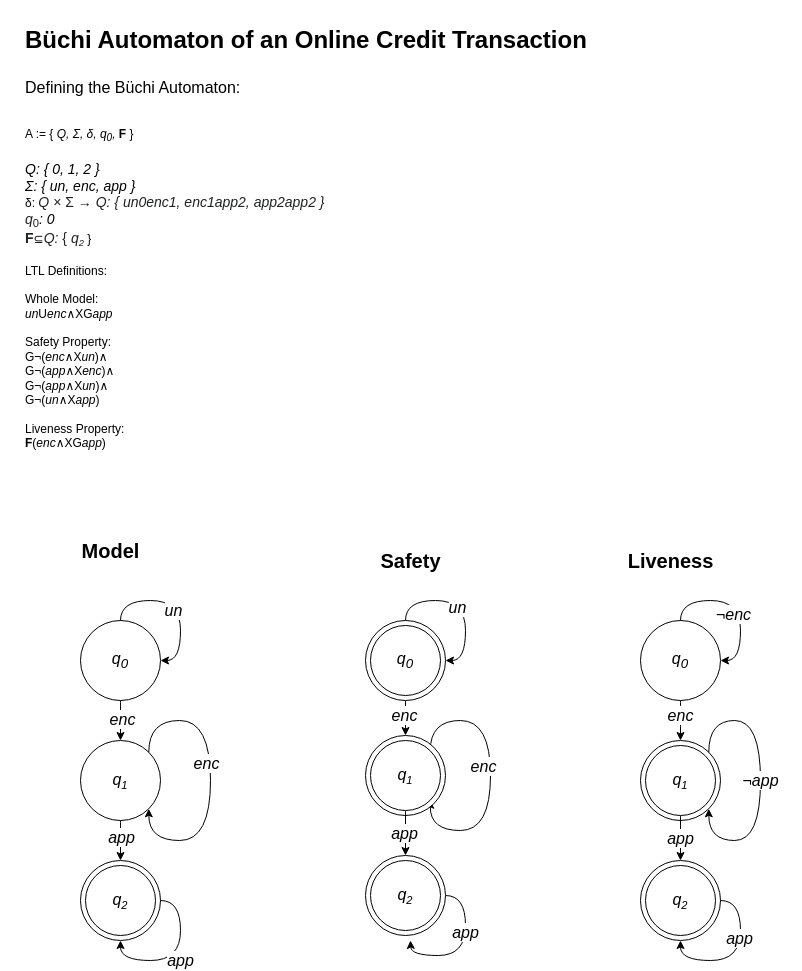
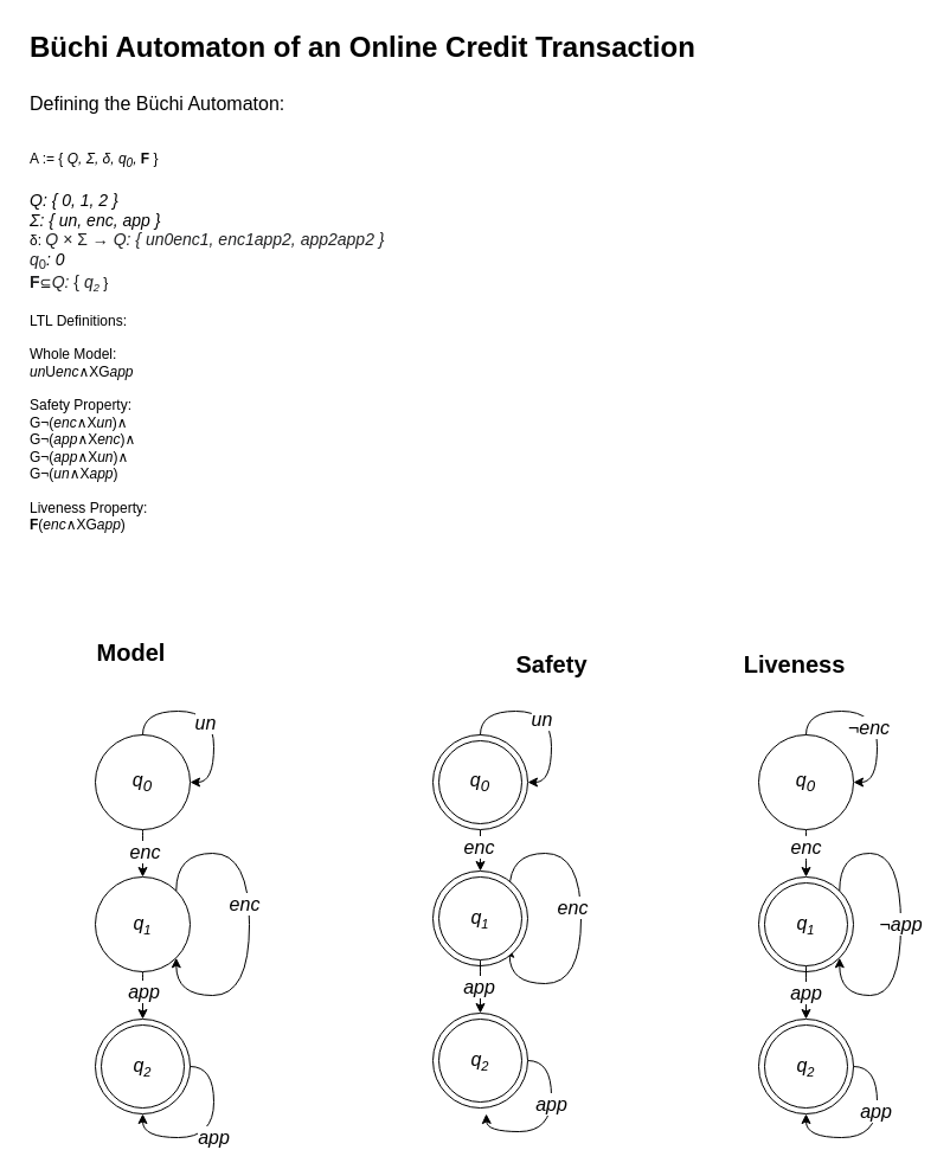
- <mxCell id="55" value="&lt;b&gt;&lt;font style=&quot;font-size: 20px;&quot;&gt;Safety&lt;/font&gt;&lt;/b&gt;" style="text;html=1;align=center;verticalAlign=middle;resizable=0;points=[];autosize=1;strokeColor=none;fillColor=none;fontSize=16;" parent="1" vertex="1"><mxGeometry x="370" y="540" width="80" height="40" as="geometry" /></mxCell>
+ <mxCell id="55" value="&lt;b&gt;&lt;font style=&quot;font-size: 20px;&quot;&gt;Safety&lt;/font&gt;&lt;/b&gt;" style="text;html=1;align=center;verticalAlign=middle;resizable=0;points=[];autosize=1;strokeColor=none;fillColor=none;fontSize=16;" parent="1" vertex="1"><mxGeometry x="425" y="540" width="80" height="40" as="geometry" /></mxCell>
